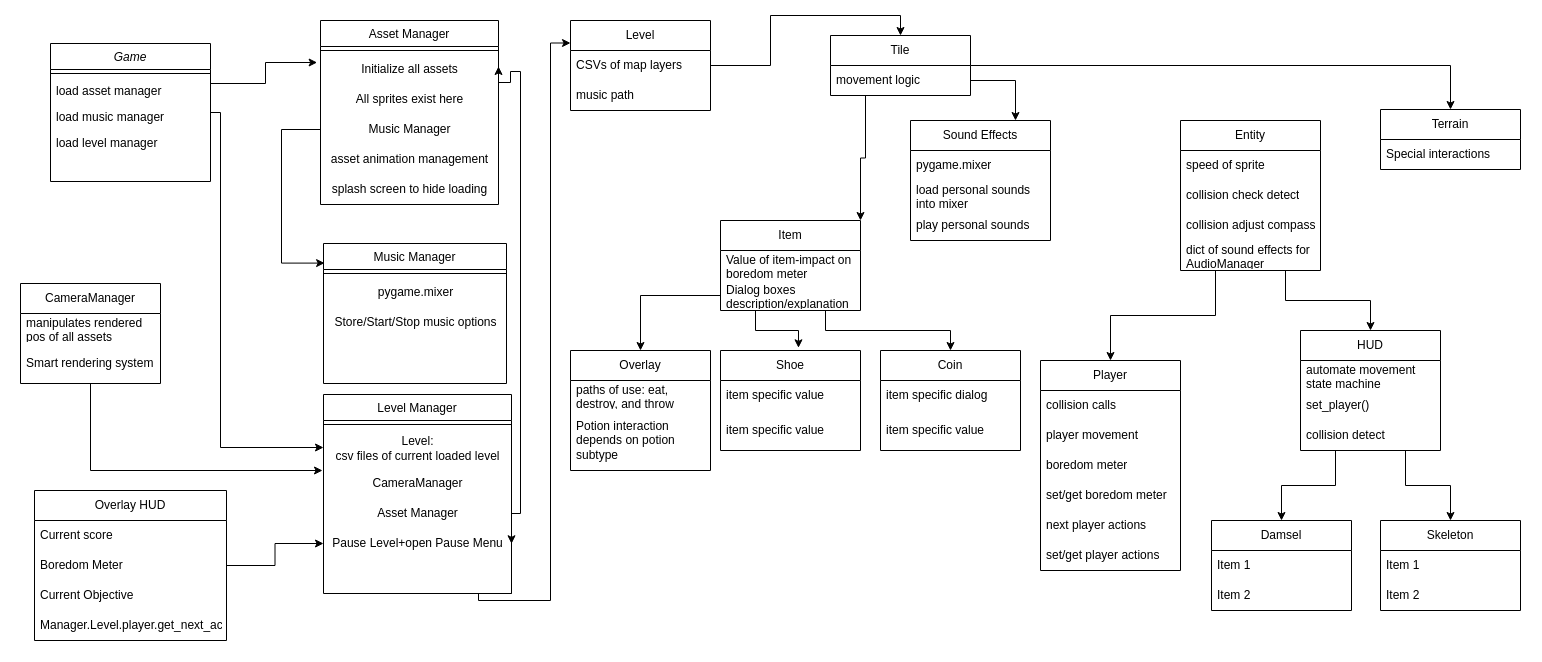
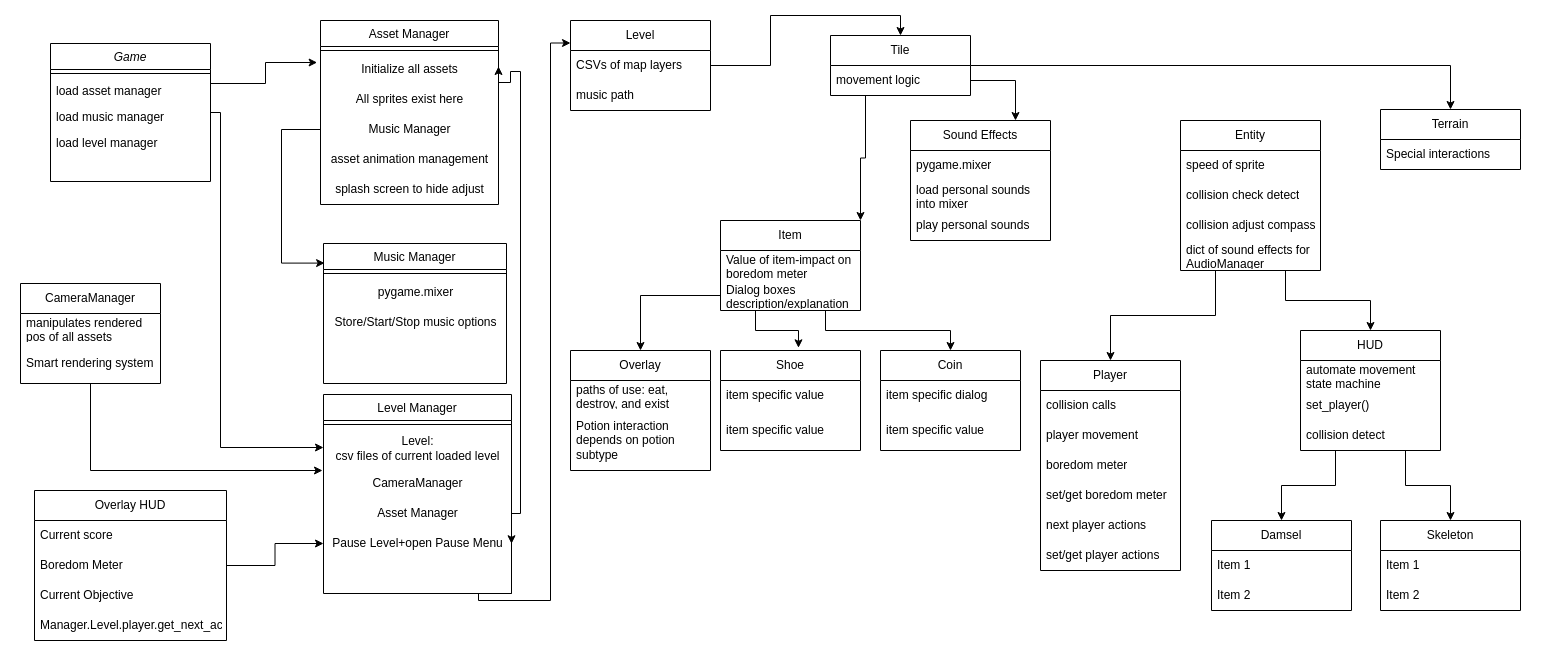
- <mxCell id="13" value="splash screen to hide loading" style="text;html=1;align=center;verticalAlign=middle;resizable=0;points=[];autosize=1;strokeColor=none;fillColor=none;" parent="7" vertex="1"><mxGeometry y="154" width="178" height="30" as="geometry" /></mxCell>
+ <mxCell id="13" value="splash screen to hide adjust" style="text;html=1;align=center;verticalAlign=middle;resizable=0;points=[];autosize=1;strokeColor=none;fillColor=none;" parent="7" vertex="1"><mxGeometry y="154" width="178" height="30" as="geometry" /></mxCell>
- <mxCell id="91" value="paths of use: eat, destroy, and throw" style="text;strokeColor=none;fillColor=none;align=left;verticalAlign=middle;spacingLeft=4;spacingRight=4;overflow=hidden;points=[[0,0.5],[1,0.5]];portConstraint=eastwest;rotatable=0;whiteSpace=wrap;html=1;" parent="90" vertex="1"><mxGeometry y="30" width="140" height="30" as="geometry" /></mxCell>
+ <mxCell id="91" value="paths of use: eat, destroy, and exist" style="text;strokeColor=none;fillColor=none;align=left;verticalAlign=middle;spacingLeft=4;spacingRight=4;overflow=hidden;points=[[0,0.5],[1,0.5]];portConstraint=eastwest;rotatable=0;whiteSpace=wrap;html=1;" parent="90" vertex="1"><mxGeometry y="30" width="140" height="30" as="geometry" /></mxCell>
